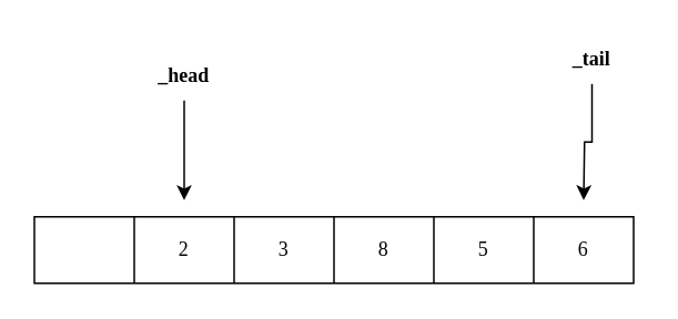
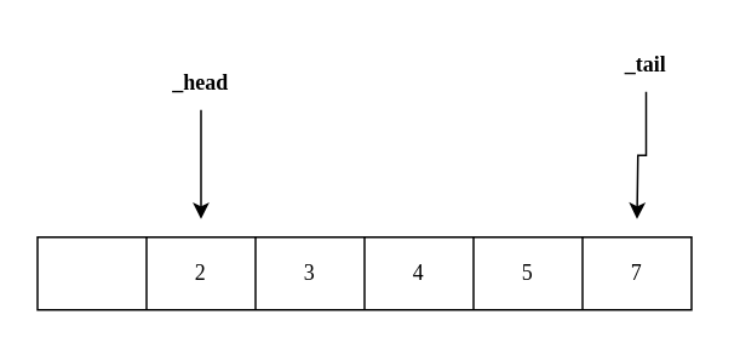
- <mxCell id="7" value="8" style="shape=partialRectangle;html=1;whiteSpace=wrap;connectable=0;fillColor=none;top=0;left=0;bottom=0;right=0;overflow=hidden;fontFamily=Comic Sans MS;" vertex="1" parent="3"><mxGeometry x="180" width="60" height="40" as="geometry"><mxRectangle width="60" height="40" as="alternateBounds" /></mxGeometry></mxCell>
+ <mxCell id="7" value="4" style="shape=partialRectangle;html=1;whiteSpace=wrap;connectable=0;fillColor=none;top=0;left=0;bottom=0;right=0;overflow=hidden;fontFamily=Comic Sans MS;" vertex="1" parent="3"><mxGeometry x="180" width="60" height="40" as="geometry"><mxRectangle width="60" height="40" as="alternateBounds" /></mxGeometry></mxCell>
- <mxCell id="9" value="6" style="shape=partialRectangle;html=1;whiteSpace=wrap;connectable=0;fillColor=none;top=0;left=0;bottom=0;right=0;overflow=hidden;fontFamily=Comic Sans MS;" vertex="1" parent="3"><mxGeometry x="300" width="60" height="40" as="geometry"><mxRectangle width="60" height="40" as="alternateBounds" /></mxGeometry></mxCell>
+ <mxCell id="9" value="7" style="shape=partialRectangle;html=1;whiteSpace=wrap;connectable=0;fillColor=none;top=0;left=0;bottom=0;right=0;overflow=hidden;fontFamily=Comic Sans MS;" vertex="1" parent="3"><mxGeometry x="300" width="60" height="40" as="geometry"><mxRectangle width="60" height="40" as="alternateBounds" /></mxGeometry></mxCell>
